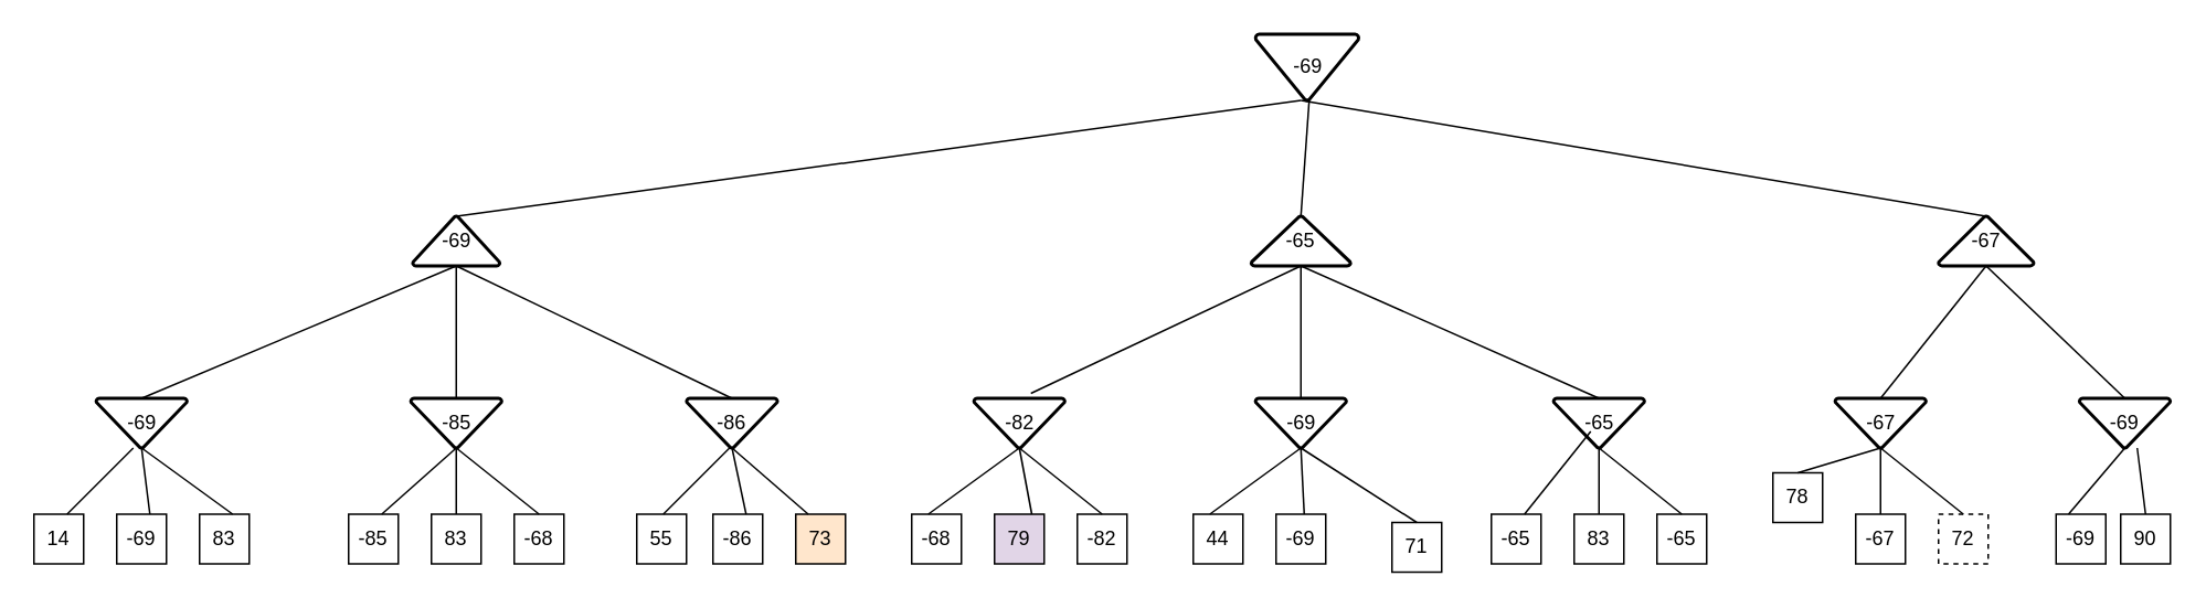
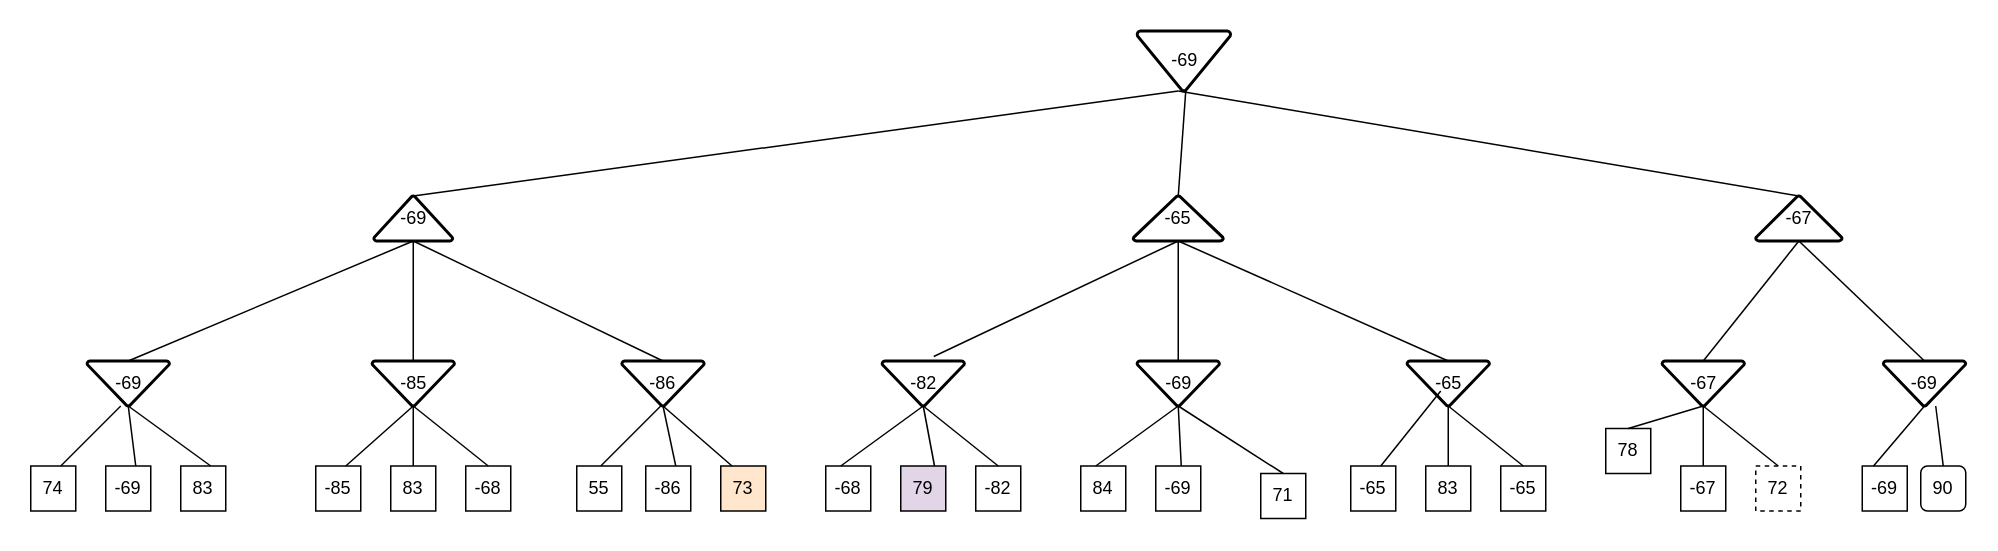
- <mxCell id="2" value="14" style="whiteSpace=wrap;html=1;aspect=fixed;" vertex="1" parent="1"><mxGeometry x="20" y="310" width="30" height="30" as="geometry" /></mxCell>
+ <mxCell id="2" value="74" style="whiteSpace=wrap;html=1;aspect=fixed;" vertex="1" parent="1"><mxGeometry x="20" y="310" width="30" height="30" as="geometry" /></mxCell>
- <mxCell id="14" value="44" style="whiteSpace=wrap;html=1;aspect=fixed;" vertex="1" parent="1"><mxGeometry x="720" y="310" width="30" height="30" as="geometry" /></mxCell>
+ <mxCell id="14" value="84" style="whiteSpace=wrap;html=1;aspect=fixed;" vertex="1" parent="1"><mxGeometry x="720" y="310" width="30" height="30" as="geometry" /></mxCell>
- <mxCell id="24" value="90" style="whiteSpace=wrap;html=1;aspect=fixed;" vertex="1" parent="1"><mxGeometry x="1280" y="310" width="30" height="30" as="geometry" /></mxCell>
+ <mxCell id="24" value="90" style="whiteSpace=wrap;html=1;aspect=fixed;rounded=1;" vertex="1" parent="1"><mxGeometry x="1280" y="310" width="30" height="30" as="geometry" /></mxCell>
